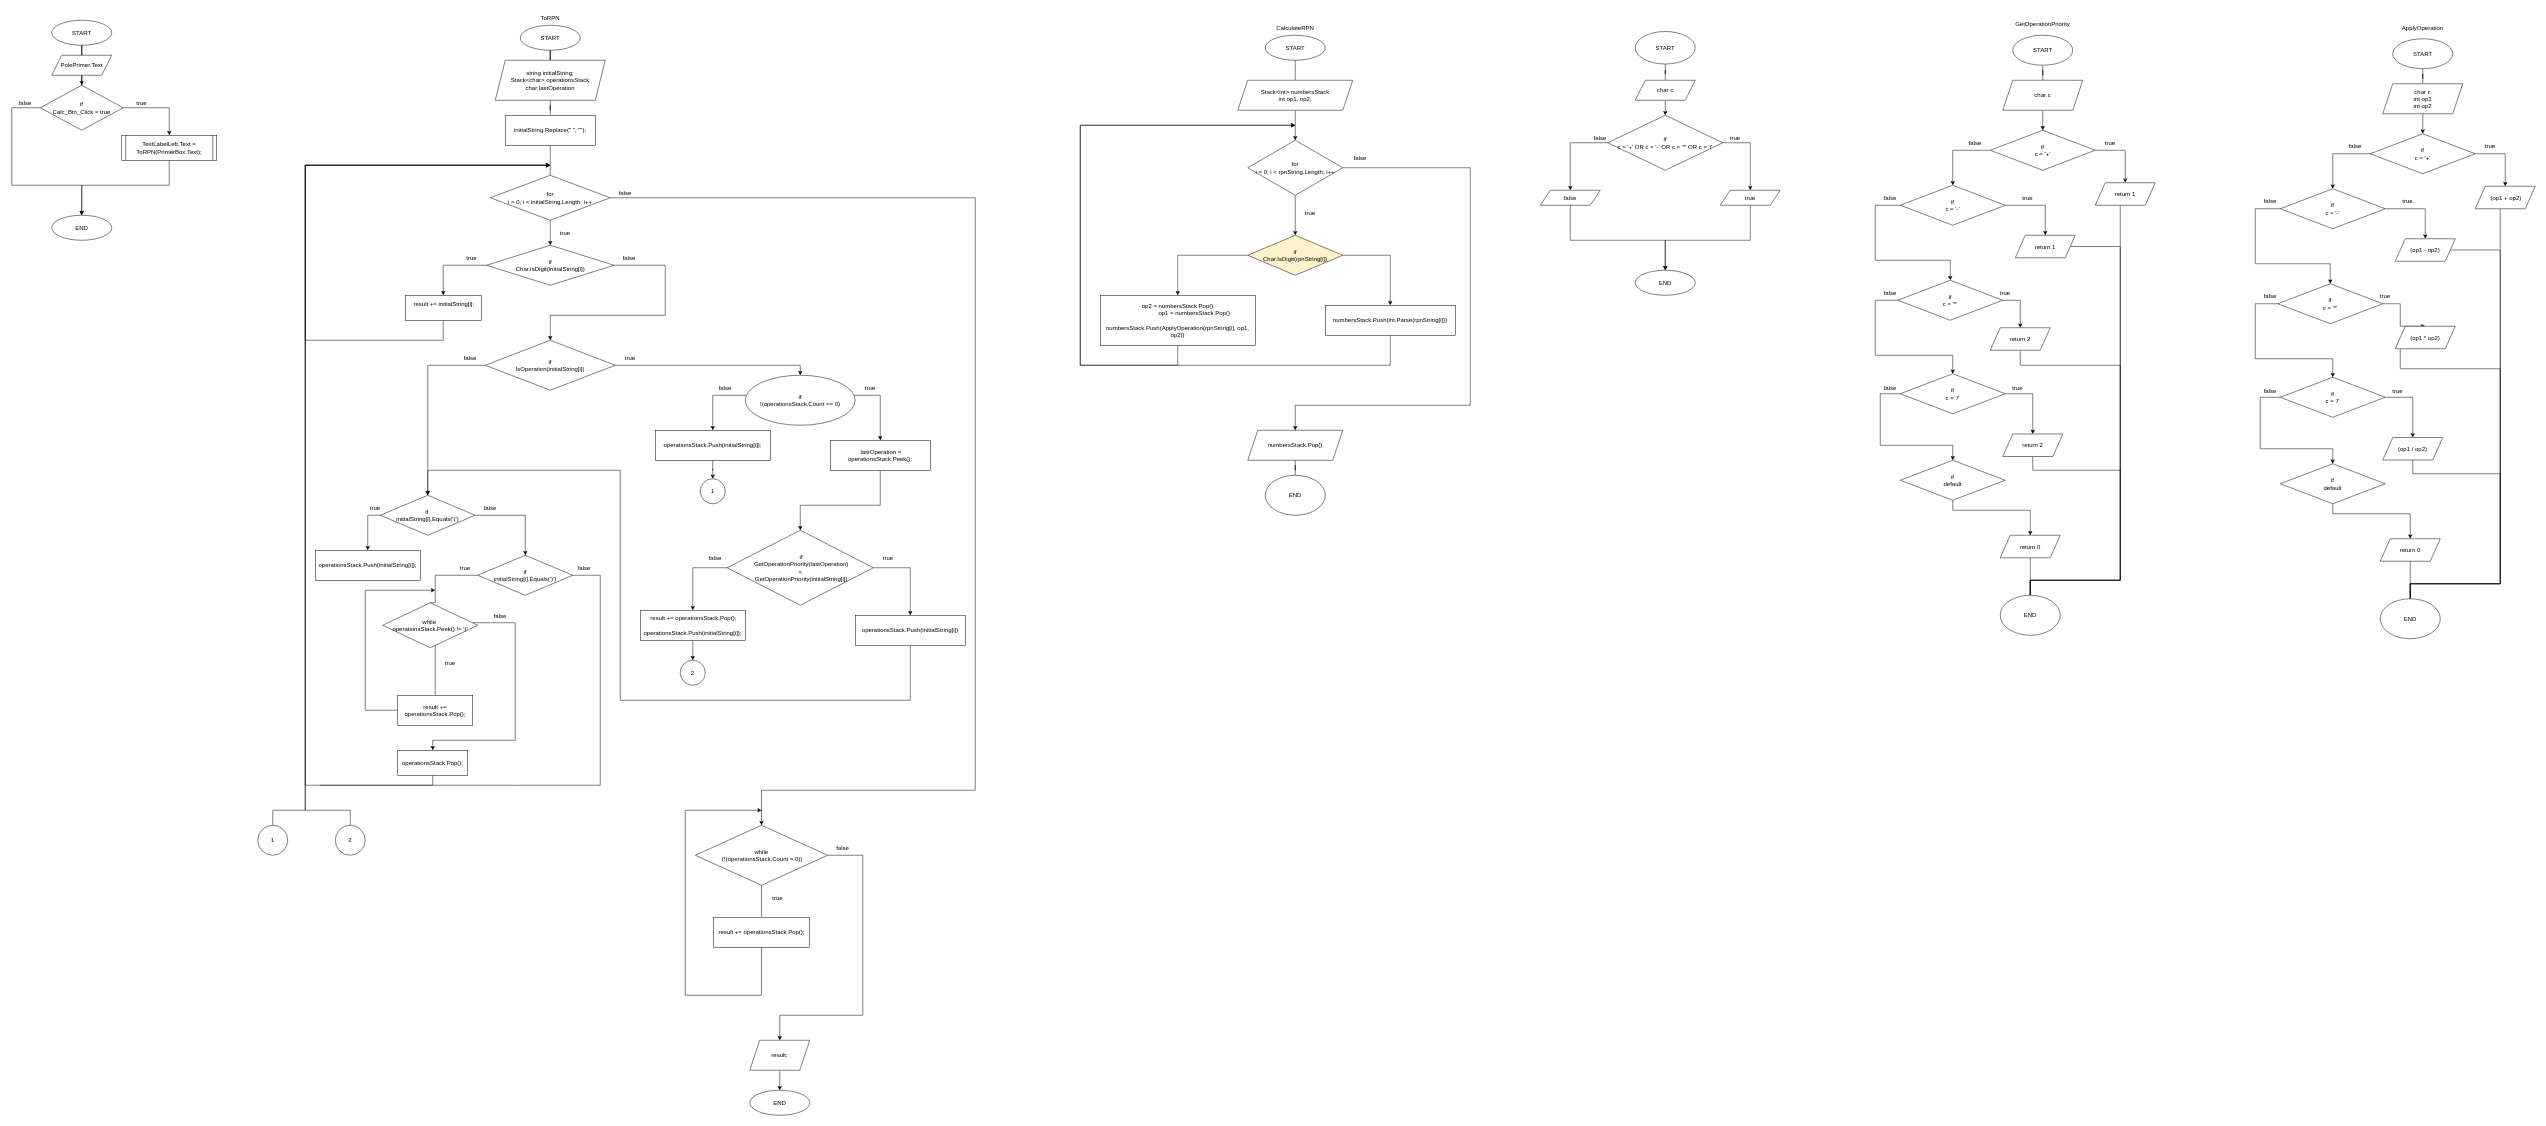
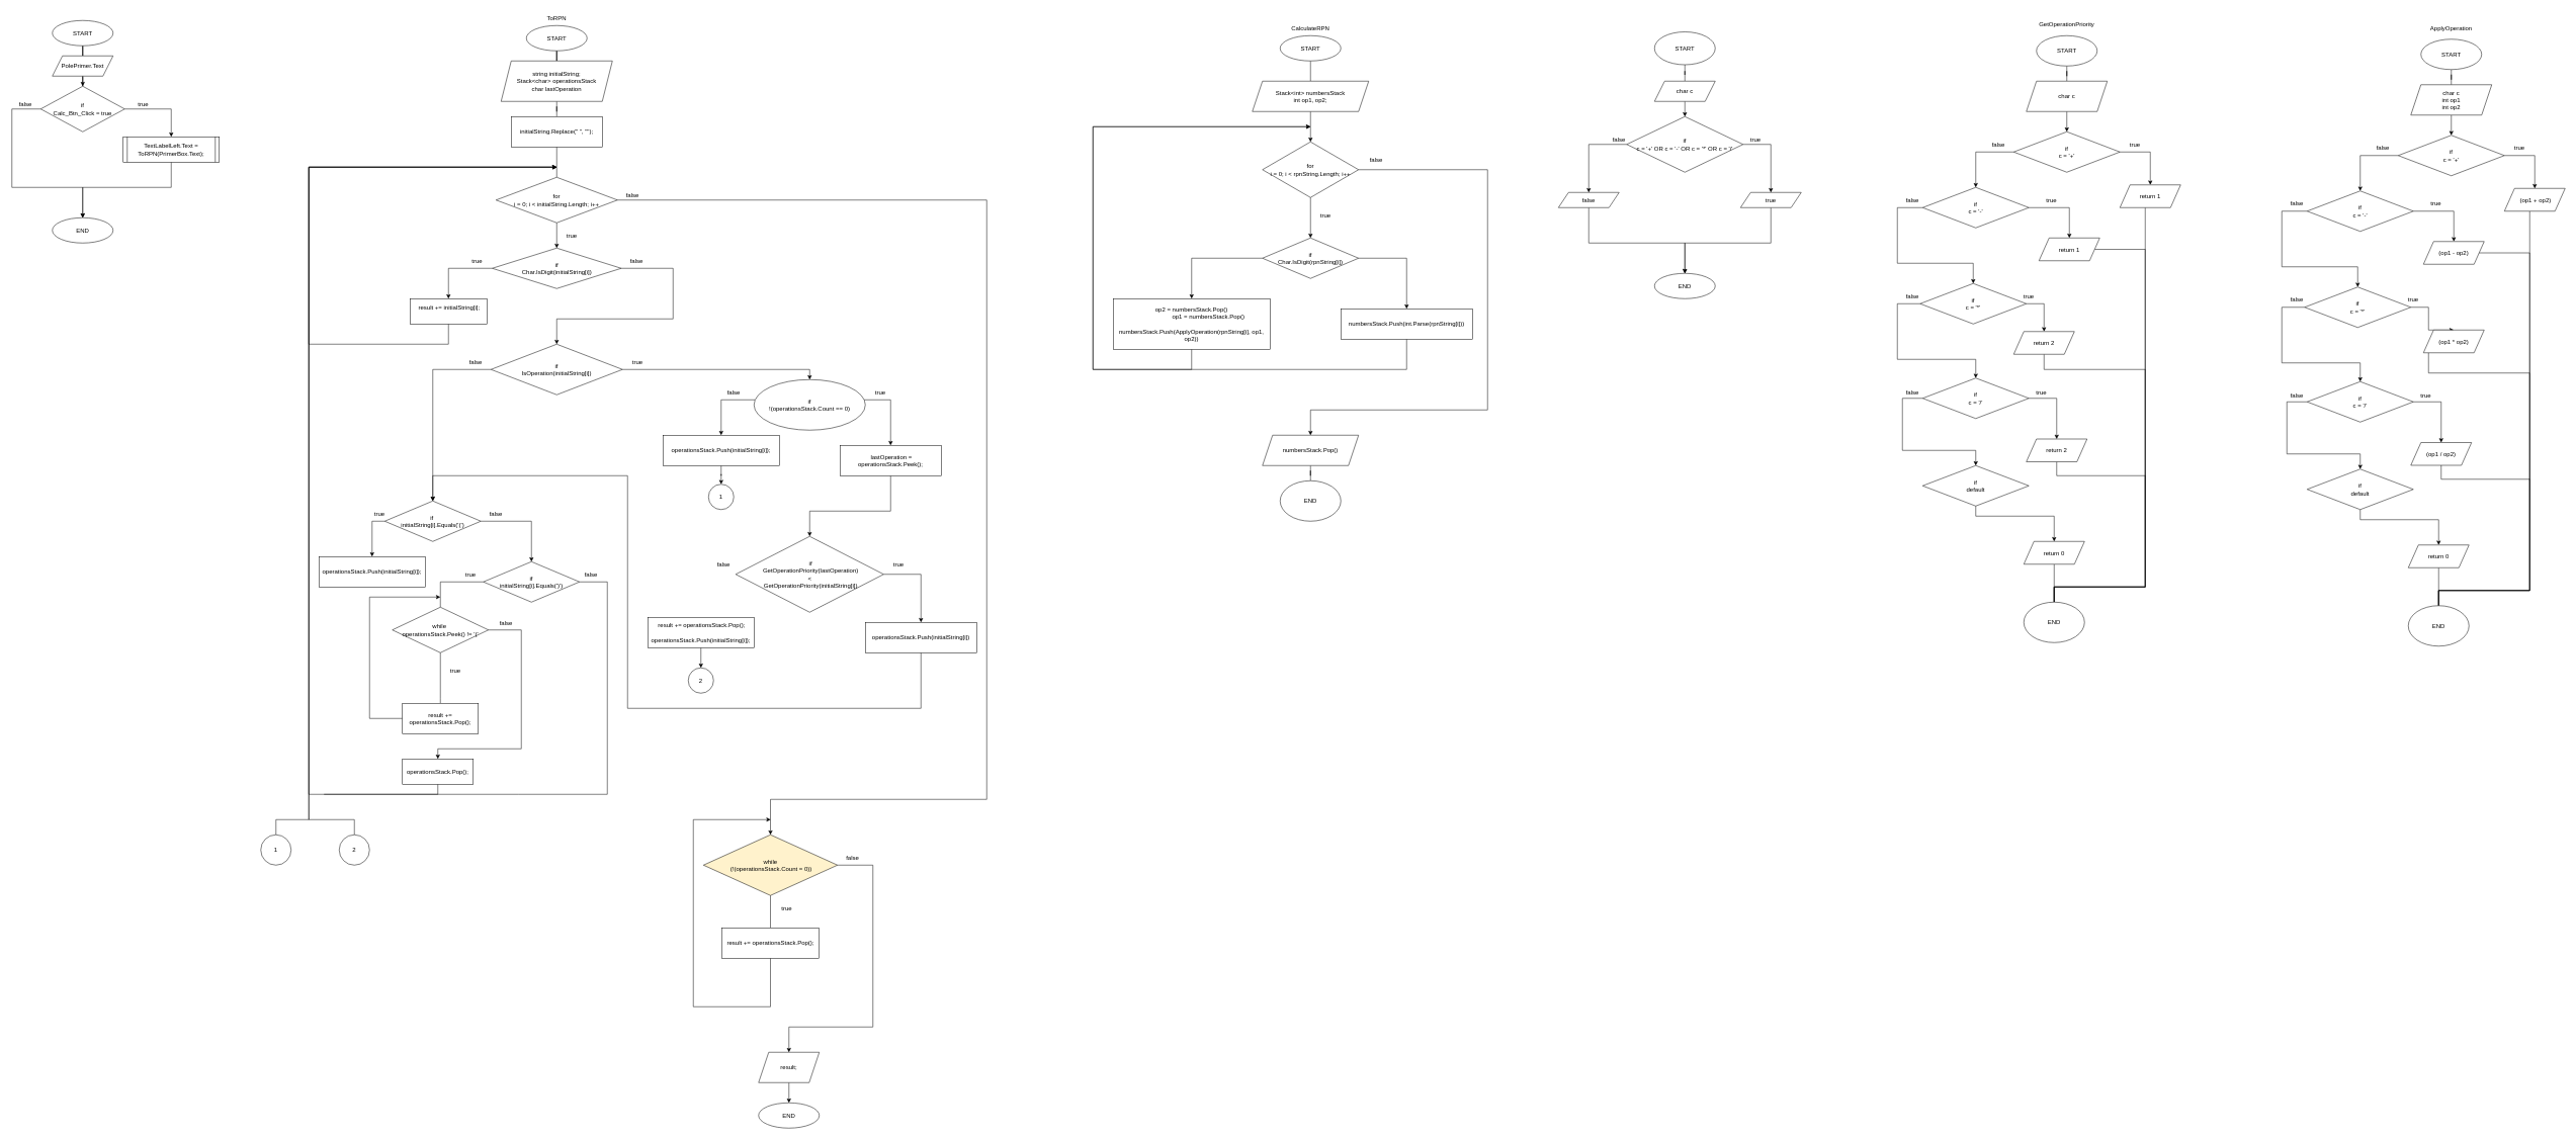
- <mxCell id="101" value="if&lt;br&gt;Char.IsDigit(rpnString[i])" style="rhombus;whiteSpace=wrap;html=1;fillColor=#fff2cc;" vertex="1" parent="1"><mxGeometry x="2495" y="470" width="190" height="80" as="geometry" /></mxCell>
+ <mxCell id="101" value="if&lt;br&gt;Char.IsDigit(rpnString[i])" style="rhombus;whiteSpace=wrap;html=1;" vertex="1" parent="1"><mxGeometry x="2495" y="470" width="190" height="80" as="geometry" /></mxCell>
- <mxCell id="67" style="edgeStyle=orthogonalEdgeStyle;rounded=0;orthogonalLoop=1;jettySize=auto;html=1;entryX=0.5;entryY=0;entryDx=0;entryDy=0;endArrow=classic;endFill=1;" edge="1" parent="1" source="68" target="72"><mxGeometry relative="1" as="geometry"><Array as="points"><mxPoint x="1385" y="1135" /></Array></mxGeometry></mxCell>
- <mxCell id="56" value="while&amp;nbsp;&lt;br&gt;operationsStack.Peek() != '('" style="rhombus;whiteSpace=wrap;html=1;" vertex="1" parent="1"><mxGeometry x="765" y="1205" width="190" height="90" as="geometry" /></mxCell>
+ <mxCell id="56" value="while&amp;nbsp;&lt;br&gt;operationsStack.Peek() != '('" style="rhombus;whiteSpace=wrap;html=1;" vertex="1" parent="1"><mxGeometry x="775" y="1200" width="190" height="90" as="geometry" /></mxCell>
- <mxCell id="77" value="while&lt;br&gt;&amp;nbsp;(!(operationsStack.Count = 0))" style="rhombus;whiteSpace=wrap;html=1;" vertex="1" parent="1"><mxGeometry x="1390" y="1650" width="265" height="120" as="geometry" /></mxCell>
+ <mxCell id="77" value="while&lt;br&gt;&amp;nbsp;(!(operationsStack.Count = 0))" style="rhombus;whiteSpace=wrap;html=1;fillColor=#fff2cc;" vertex="1" parent="1"><mxGeometry x="1390" y="1650" width="265" height="120" as="geometry" /></mxCell>
